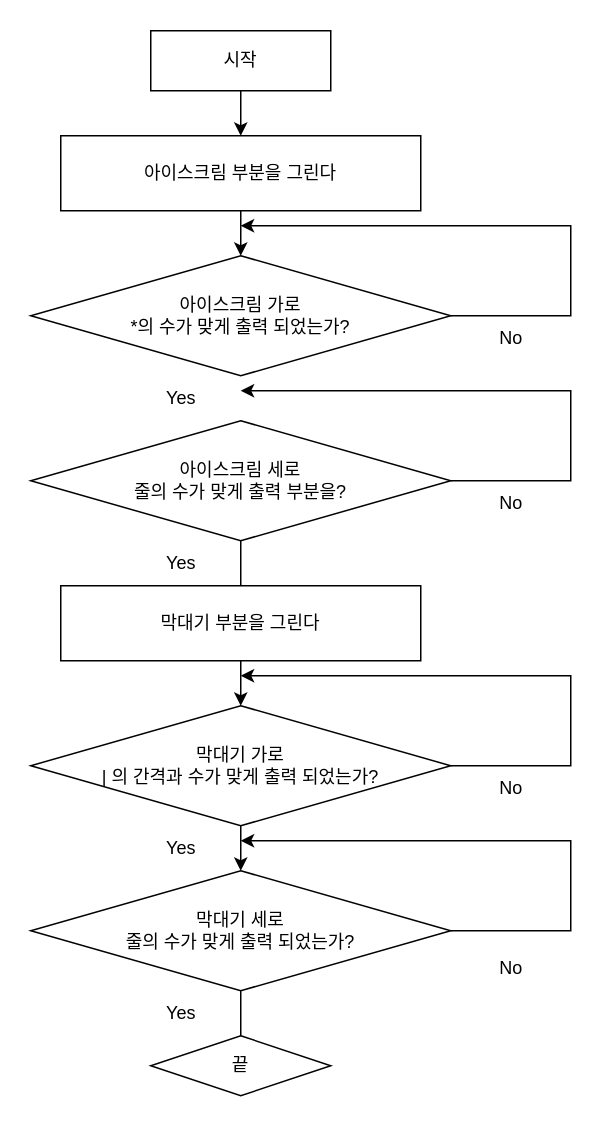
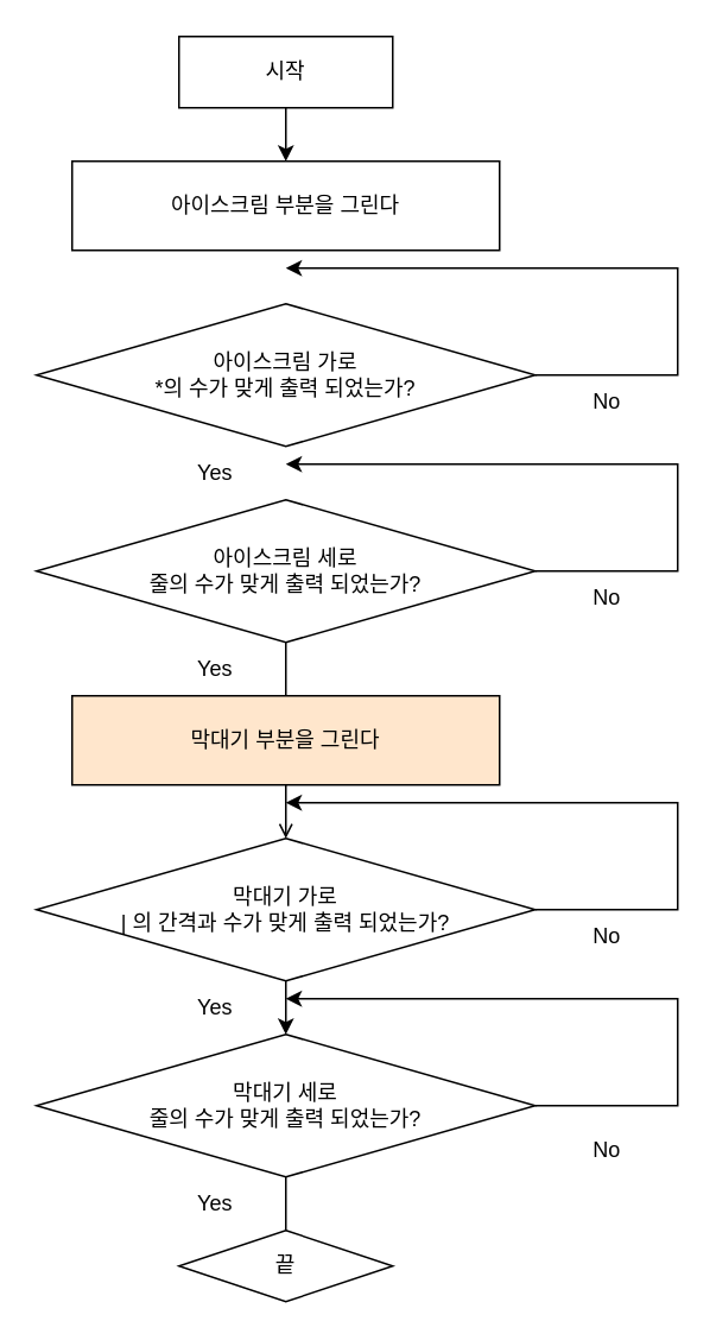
- <mxCell id="2" value="" style="edgeStyle=orthogonalEdgeStyle;rounded=0;orthogonalLoop=1;jettySize=auto;html=1;" edge="1" parent="1" source="4" target="9"><mxGeometry relative="1" as="geometry" /></mxCell>
- <mxCell id="11" value="아이스크림 세로&lt;br&gt;줄의 수가 맞게 출력 부분을?" style="rhombus;whiteSpace=wrap;html=1;" vertex="1" parent="1"><mxGeometry x="20" y="280" width="280" height="80" as="geometry" /></mxCell>
+ <mxCell id="11" value="아이스크림 세로&lt;br&gt;줄의 수가 맞게 출력 되었는가?" style="rhombus;whiteSpace=wrap;html=1;" vertex="1" parent="1"><mxGeometry x="20" y="280" width="280" height="80" as="geometry" /></mxCell>
- <mxCell id="6" value="막대기 부분을 그린다" style="rounded=0;whiteSpace=wrap;html=1;" vertex="1" parent="1"><mxGeometry x="40" y="390" width="240" height="50" as="geometry" /></mxCell>
+ <mxCell id="6" value="막대기 부분을 그린다" style="rounded=0;whiteSpace=wrap;html=1;fillColor=#ffe6cc;" vertex="1" parent="1"><mxGeometry x="40" y="390" width="240" height="50" as="geometry" /></mxCell>
- <mxCell id="5" value="" style="edgeStyle=orthogonalEdgeStyle;rounded=0;orthogonalLoop=1;jettySize=auto;html=1;" edge="1" parent="1" source="6" target="13"><mxGeometry relative="1" as="geometry" /></mxCell>
+ <mxCell id="5" value="" style="edgeStyle=orthogonalEdgeStyle;rounded=0;orthogonalLoop=1;jettySize=auto;html=1;endArrow=open;" edge="1" parent="1" source="6" target="13"><mxGeometry relative="1" as="geometry" /></mxCell>
